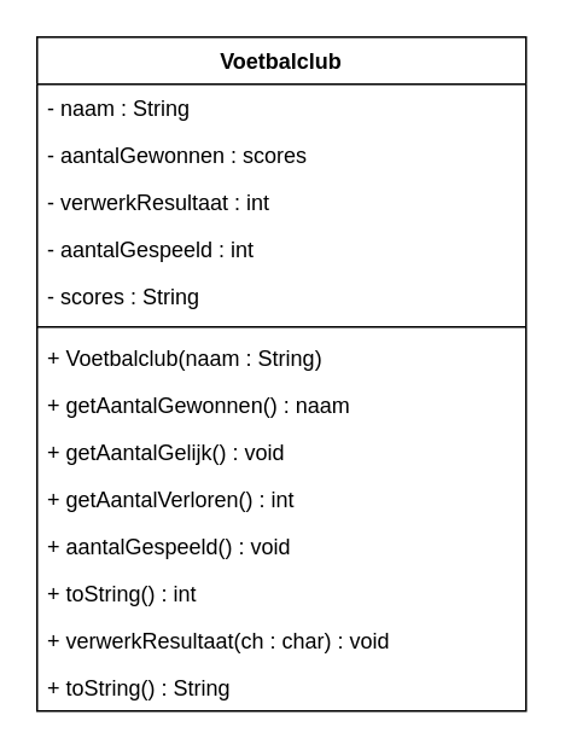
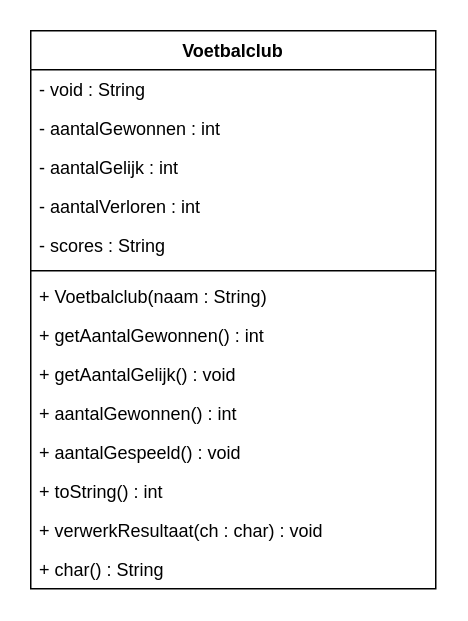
- <mxCell id="3" value="- naam : String" style="text;strokeColor=none;fillColor=none;align=left;verticalAlign=top;spacingLeft=4;spacingRight=4;overflow=hidden;rotatable=0;points=[[0,0.5],[1,0.5]];portConstraint=eastwest;" vertex="1" parent="2"><mxGeometry y="26" width="270" height="26" as="geometry" /></mxCell>
+ <mxCell id="3" value="- void : String" style="text;strokeColor=none;fillColor=none;align=left;verticalAlign=top;spacingLeft=4;spacingRight=4;overflow=hidden;rotatable=0;points=[[0,0.5],[1,0.5]];portConstraint=eastwest;" vertex="1" parent="2"><mxGeometry y="26" width="270" height="26" as="geometry" /></mxCell>
- <mxCell id="4" value="- aantalGewonnen : scores" style="text;strokeColor=none;fillColor=none;align=left;verticalAlign=top;spacingLeft=4;spacingRight=4;overflow=hidden;rotatable=0;points=[[0,0.5],[1,0.5]];portConstraint=eastwest;" vertex="1" parent="2"><mxGeometry y="52" width="270" height="26" as="geometry" /></mxCell>
+ <mxCell id="4" value="- aantalGewonnen : int" style="text;strokeColor=none;fillColor=none;align=left;verticalAlign=top;spacingLeft=4;spacingRight=4;overflow=hidden;rotatable=0;points=[[0,0.5],[1,0.5]];portConstraint=eastwest;" vertex="1" parent="2"><mxGeometry y="52" width="270" height="26" as="geometry" /></mxCell>
- <mxCell id="5" value="- verwerkResultaat : int" style="text;strokeColor=none;fillColor=none;align=left;verticalAlign=top;spacingLeft=4;spacingRight=4;overflow=hidden;rotatable=0;points=[[0,0.5],[1,0.5]];portConstraint=eastwest;" vertex="1" parent="2"><mxGeometry y="78" width="270" height="26" as="geometry" /></mxCell>
+ <mxCell id="5" value="- aantalGelijk : int" style="text;strokeColor=none;fillColor=none;align=left;verticalAlign=top;spacingLeft=4;spacingRight=4;overflow=hidden;rotatable=0;points=[[0,0.5],[1,0.5]];portConstraint=eastwest;" vertex="1" parent="2"><mxGeometry y="78" width="270" height="26" as="geometry" /></mxCell>
- <mxCell id="6" value="- aantalGespeeld : int" style="text;strokeColor=none;fillColor=none;align=left;verticalAlign=top;spacingLeft=4;spacingRight=4;overflow=hidden;rotatable=0;points=[[0,0.5],[1,0.5]];portConstraint=eastwest;" vertex="1" parent="2"><mxGeometry y="104" width="270" height="26" as="geometry" /></mxCell>
+ <mxCell id="6" value="- aantalVerloren : int" style="text;strokeColor=none;fillColor=none;align=left;verticalAlign=top;spacingLeft=4;spacingRight=4;overflow=hidden;rotatable=0;points=[[0,0.5],[1,0.5]];portConstraint=eastwest;" vertex="1" parent="2"><mxGeometry y="104" width="270" height="26" as="geometry" /></mxCell>
- <mxCell id="10" value="+ getAantalGewonnen() : naam" style="text;strokeColor=none;fillColor=none;align=left;verticalAlign=top;spacingLeft=4;spacingRight=4;overflow=hidden;rotatable=0;points=[[0,0.5],[1,0.5]];portConstraint=eastwest;" vertex="1" parent="2"><mxGeometry y="190" width="270" height="26" as="geometry" /></mxCell>
+ <mxCell id="10" value="+ getAantalGewonnen() : int" style="text;strokeColor=none;fillColor=none;align=left;verticalAlign=top;spacingLeft=4;spacingRight=4;overflow=hidden;rotatable=0;points=[[0,0.5],[1,0.5]];portConstraint=eastwest;" vertex="1" parent="2"><mxGeometry y="190" width="270" height="26" as="geometry" /></mxCell>
- <mxCell id="12" value="+ getAantalVerloren() : int" style="text;strokeColor=none;fillColor=none;align=left;verticalAlign=top;spacingLeft=4;spacingRight=4;overflow=hidden;rotatable=0;points=[[0,0.5],[1,0.5]];portConstraint=eastwest;" vertex="1" parent="2"><mxGeometry y="242" width="270" height="26" as="geometry" /></mxCell>
+ <mxCell id="12" value="+ aantalGewonnen() : int" style="text;strokeColor=none;fillColor=none;align=left;verticalAlign=top;spacingLeft=4;spacingRight=4;overflow=hidden;rotatable=0;points=[[0,0.5],[1,0.5]];portConstraint=eastwest;" vertex="1" parent="2"><mxGeometry y="242" width="270" height="26" as="geometry" /></mxCell>
- <mxCell id="16" value="+ toString() : String" style="text;strokeColor=none;fillColor=none;align=left;verticalAlign=top;spacingLeft=4;spacingRight=4;overflow=hidden;rotatable=0;points=[[0,0.5],[1,0.5]];portConstraint=eastwest;" vertex="1" parent="2"><mxGeometry y="346" width="270" height="26" as="geometry" /></mxCell>
+ <mxCell id="16" value="+ char() : String" style="text;strokeColor=none;fillColor=none;align=left;verticalAlign=top;spacingLeft=4;spacingRight=4;overflow=hidden;rotatable=0;points=[[0,0.5],[1,0.5]];portConstraint=eastwest;" vertex="1" parent="2"><mxGeometry y="346" width="270" height="26" as="geometry" /></mxCell>
